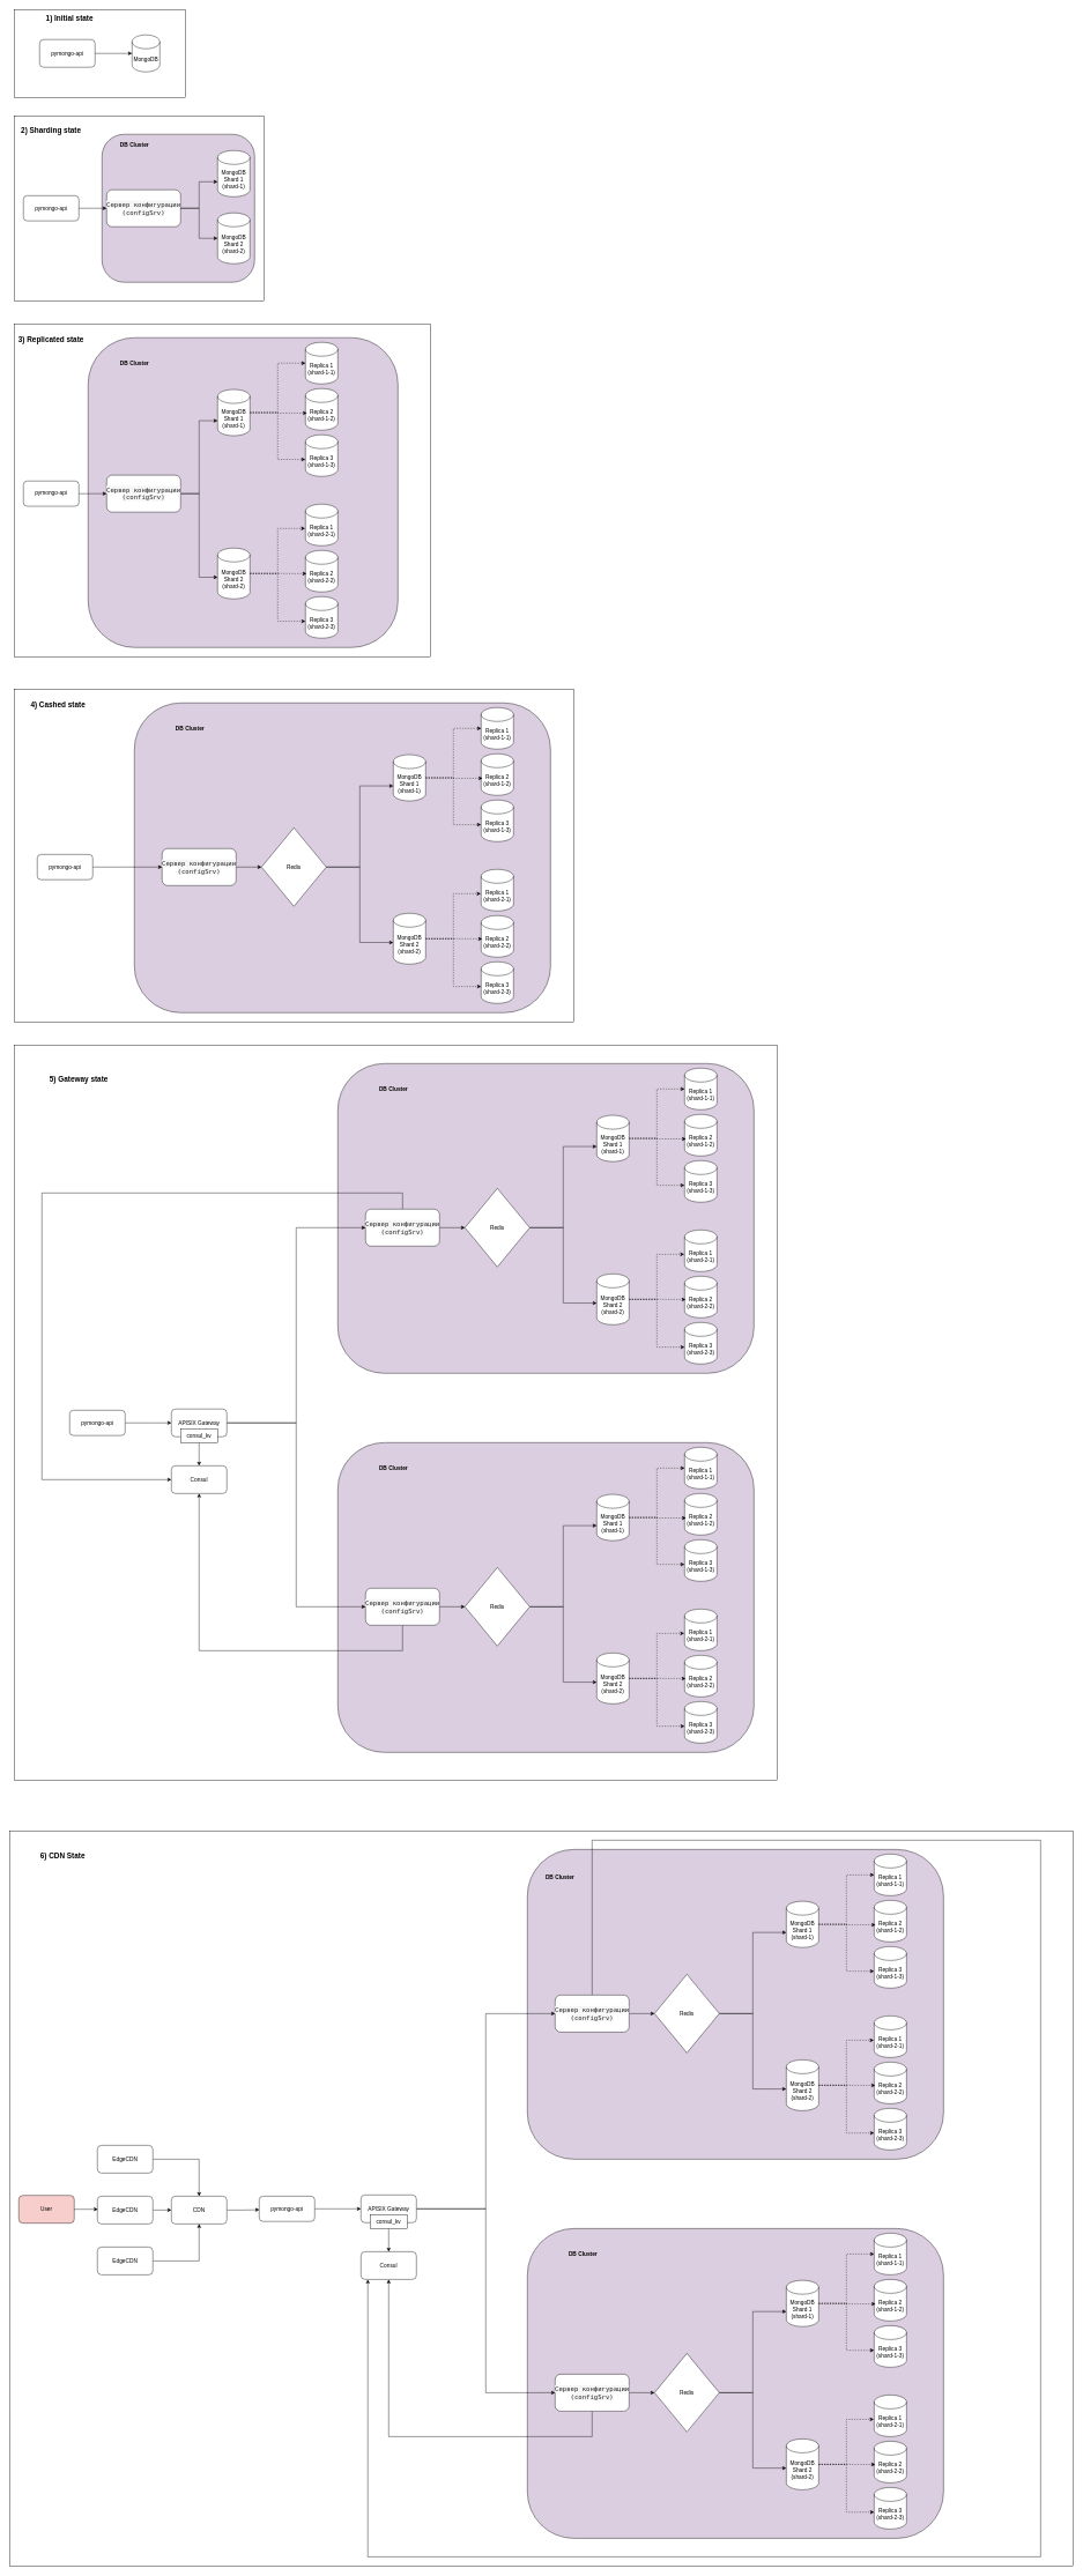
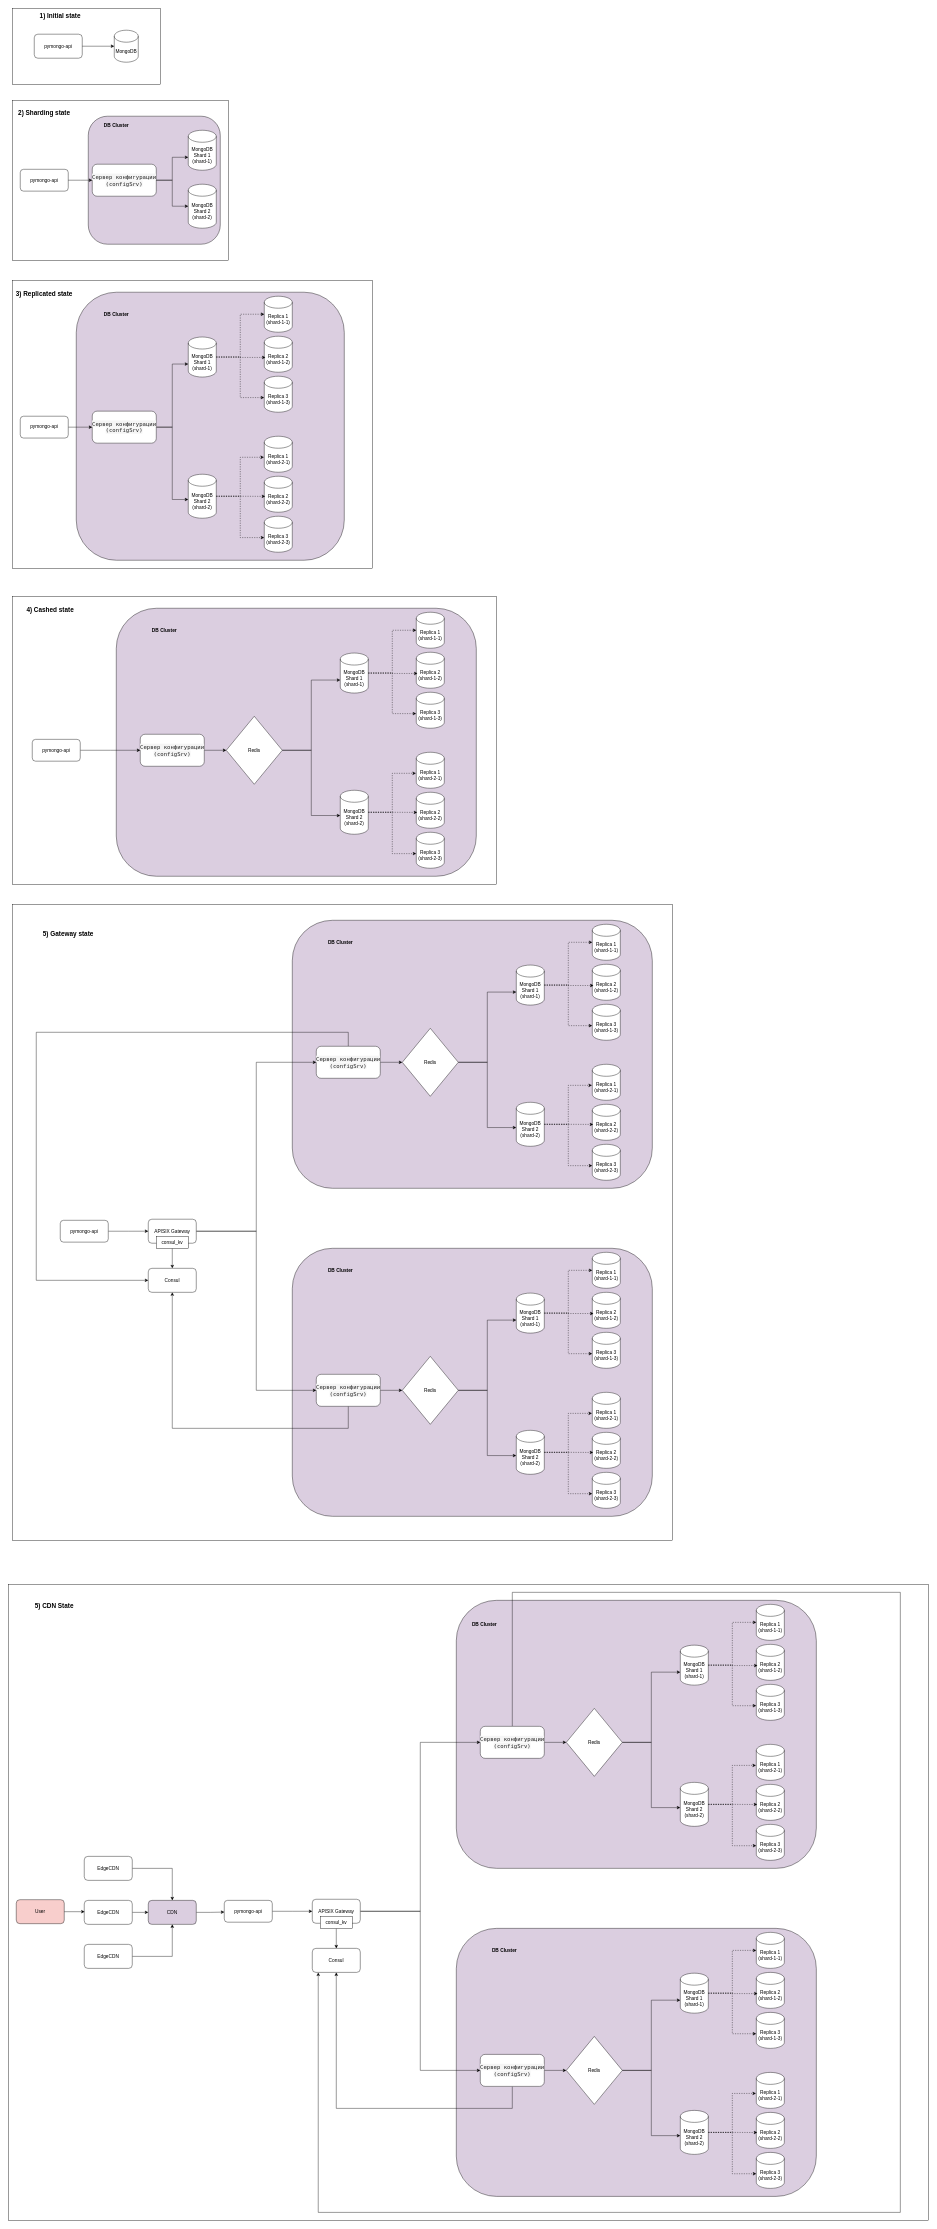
- <mxCell id="144" value="&lt;font style=&quot;forced-color-adjust: none; font-size: 16px;&quot;&gt;&lt;b style=&quot;forced-color-adjust: none;&quot;&gt;6) CDN State&lt;/b&gt;&lt;/font&gt;" style="text;html=1;align=center;verticalAlign=middle;whiteSpace=wrap;rounded=0;container=0;" vertex="1" parent="1"><mxGeometry x="60" y="4000.001" width="150" height="27.273" as="geometry" /></mxCell>
+ <mxCell id="144" value="&lt;font style=&quot;forced-color-adjust: none; font-size: 16px;&quot;&gt;&lt;b style=&quot;forced-color-adjust: none;&quot;&gt;5) CDN State&lt;/b&gt;&lt;/font&gt;" style="text;html=1;align=center;verticalAlign=middle;whiteSpace=wrap;rounded=0;container=0;" vertex="1" parent="1"><mxGeometry x="60" y="4000.001" width="150" height="27.273" as="geometry" /></mxCell>
- <mxCell id="197" value="CDN" style="rounded=1;whiteSpace=wrap;html=1;" vertex="1" parent="1"><mxGeometry x="370" y="4750" width="120" height="60" as="geometry" /></mxCell>
+ <mxCell id="197" value="CDN" style="rounded=1;whiteSpace=wrap;html=1;fillColor=#dbcee0;" vertex="1" parent="1"><mxGeometry x="370" y="4750" width="120" height="60" as="geometry" /></mxCell>
